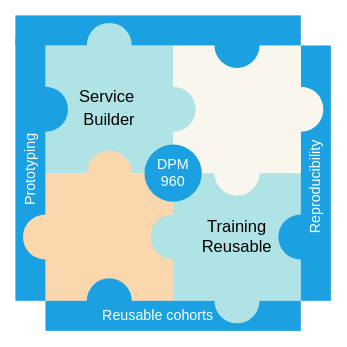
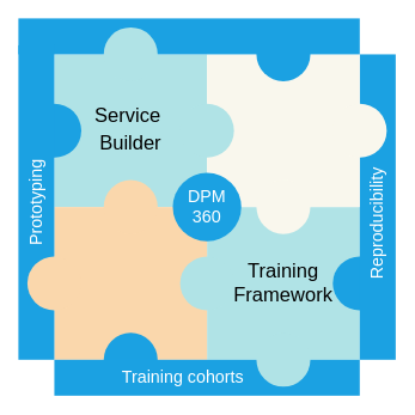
- <mxCell id="18" value="DPM 960" style="ellipse;whiteSpace=wrap;html=1;aspect=fixed;fillColor=#1ba1e2;fontSize=19;fontColor=#ffffff;strokeColor=none;" vertex="1" parent="1"><mxGeometry x="191.88" y="191.88" width="76.25" height="76.25" as="geometry" /></mxCell>
+ <mxCell id="18" value="DPM 360" style="ellipse;whiteSpace=wrap;html=1;aspect=fixed;fillColor=#1ba1e2;fontSize=19;fontColor=#ffffff;strokeColor=none;" vertex="1" parent="1"><mxGeometry x="191.88" y="191.88" width="76.25" height="76.25" as="geometry" /></mxCell>
- <mxCell id="2" value="&lt;font style=&quot;font-size: 22px&quot;&gt;Training Reusable&lt;/font&gt;" style="whiteSpace=wrap;html=1;aspect=fixed;fillColor=#b0e3e6;strokeColor=none;" vertex="1" parent="1"><mxGeometry x="230" y="230" width="170" height="170" as="geometry" /></mxCell>
+ <mxCell id="2" value="&lt;font style=&quot;font-size: 22px&quot;&gt;Training Framework&lt;/font&gt;" style="whiteSpace=wrap;html=1;aspect=fixed;fillColor=#b0e3e6;strokeColor=none;" vertex="1" parent="1"><mxGeometry x="230" y="230" width="170" height="170" as="geometry" /></mxCell>
- <mxCell id="19" value="&lt;span style=&quot;text-indent: -0.38in&quot;&gt;&amp;nbsp; &amp;nbsp; &amp;nbsp; &amp;nbsp; &amp;nbsp; &amp;nbsp; &amp;nbsp; Reusable cohorts&lt;/span&gt;" style="rounded=0;whiteSpace=wrap;html=1;fillColor=#1ba1e2;fontSize=19;align=left;labelPosition=center;verticalLabelPosition=middle;verticalAlign=middle;fontColor=#ffffff;strokeColor=none;" vertex="1" parent="1"><mxGeometry x="60" y="400" width="340" height="40" as="geometry" /></mxCell>
+ <mxCell id="19" value="&lt;span style=&quot;text-indent: -0.38in&quot;&gt;&amp;nbsp; &amp;nbsp; &amp;nbsp; &amp;nbsp; &amp;nbsp; &amp;nbsp; &amp;nbsp; Training cohorts&lt;/span&gt;" style="rounded=0;whiteSpace=wrap;html=1;fillColor=#1ba1e2;fontSize=19;align=left;labelPosition=center;verticalLabelPosition=middle;verticalAlign=middle;fontColor=#ffffff;strokeColor=none;" vertex="1" parent="1"><mxGeometry x="60" y="400" width="340" height="40" as="geometry" /></mxCell>
